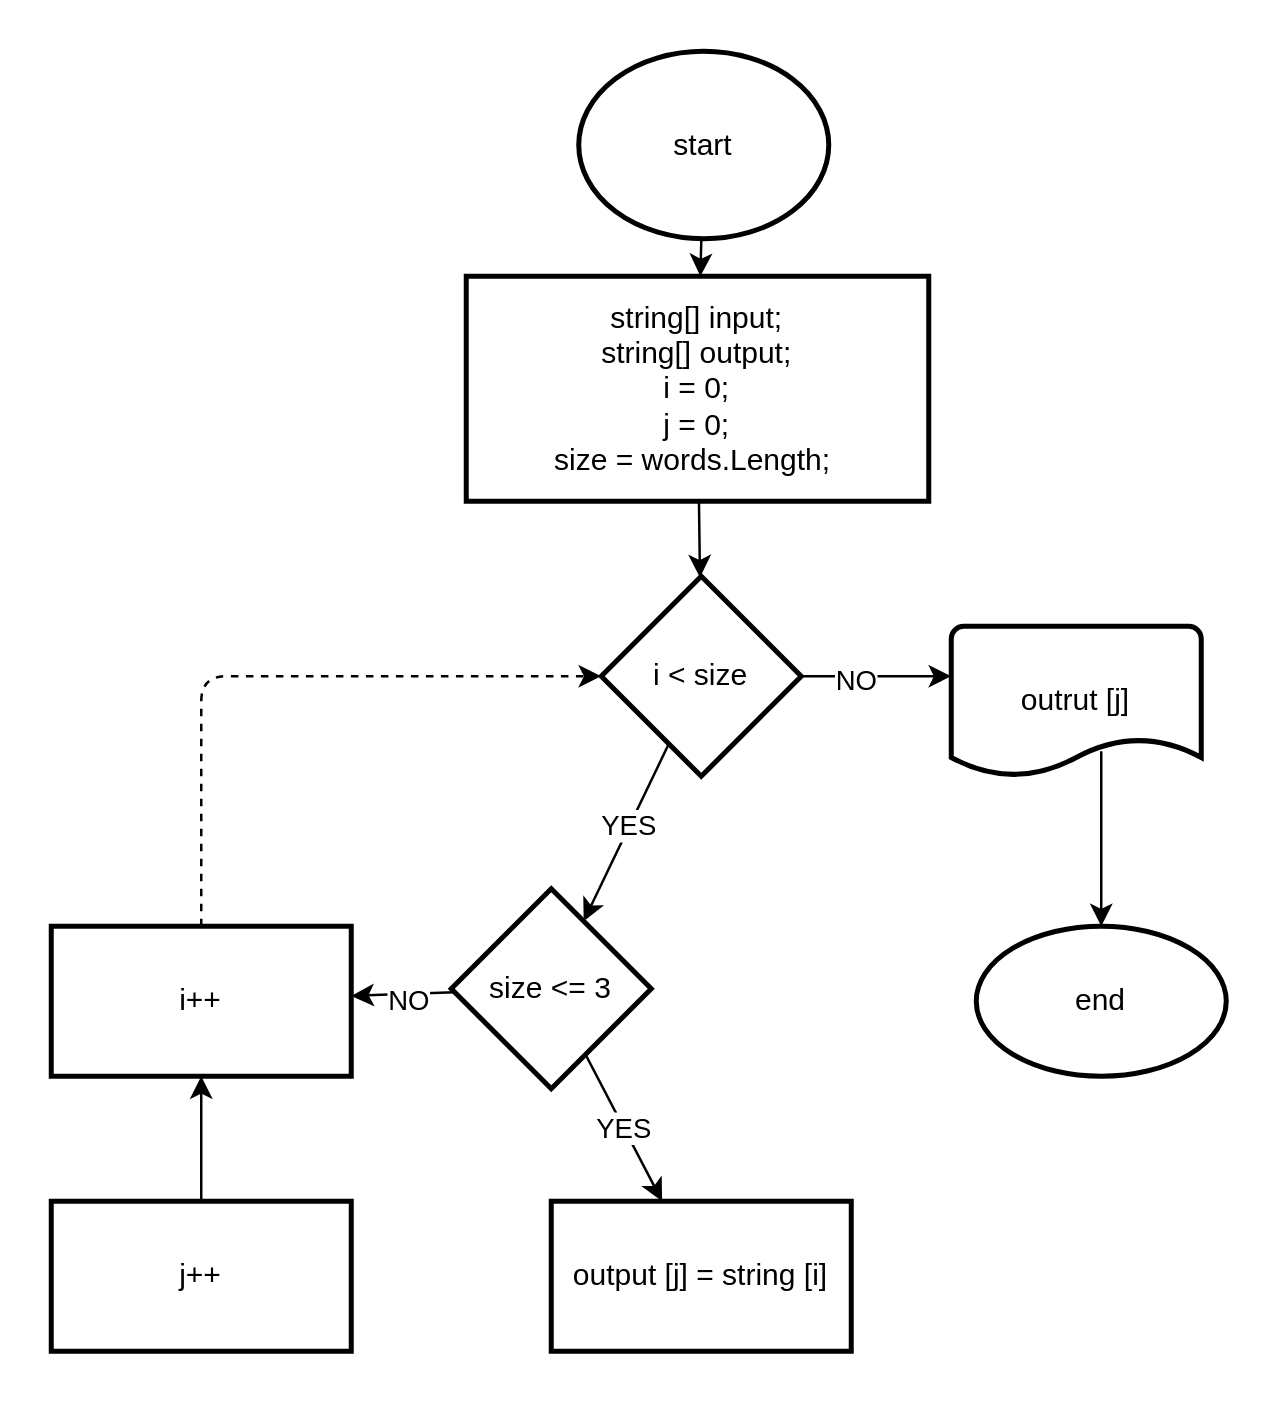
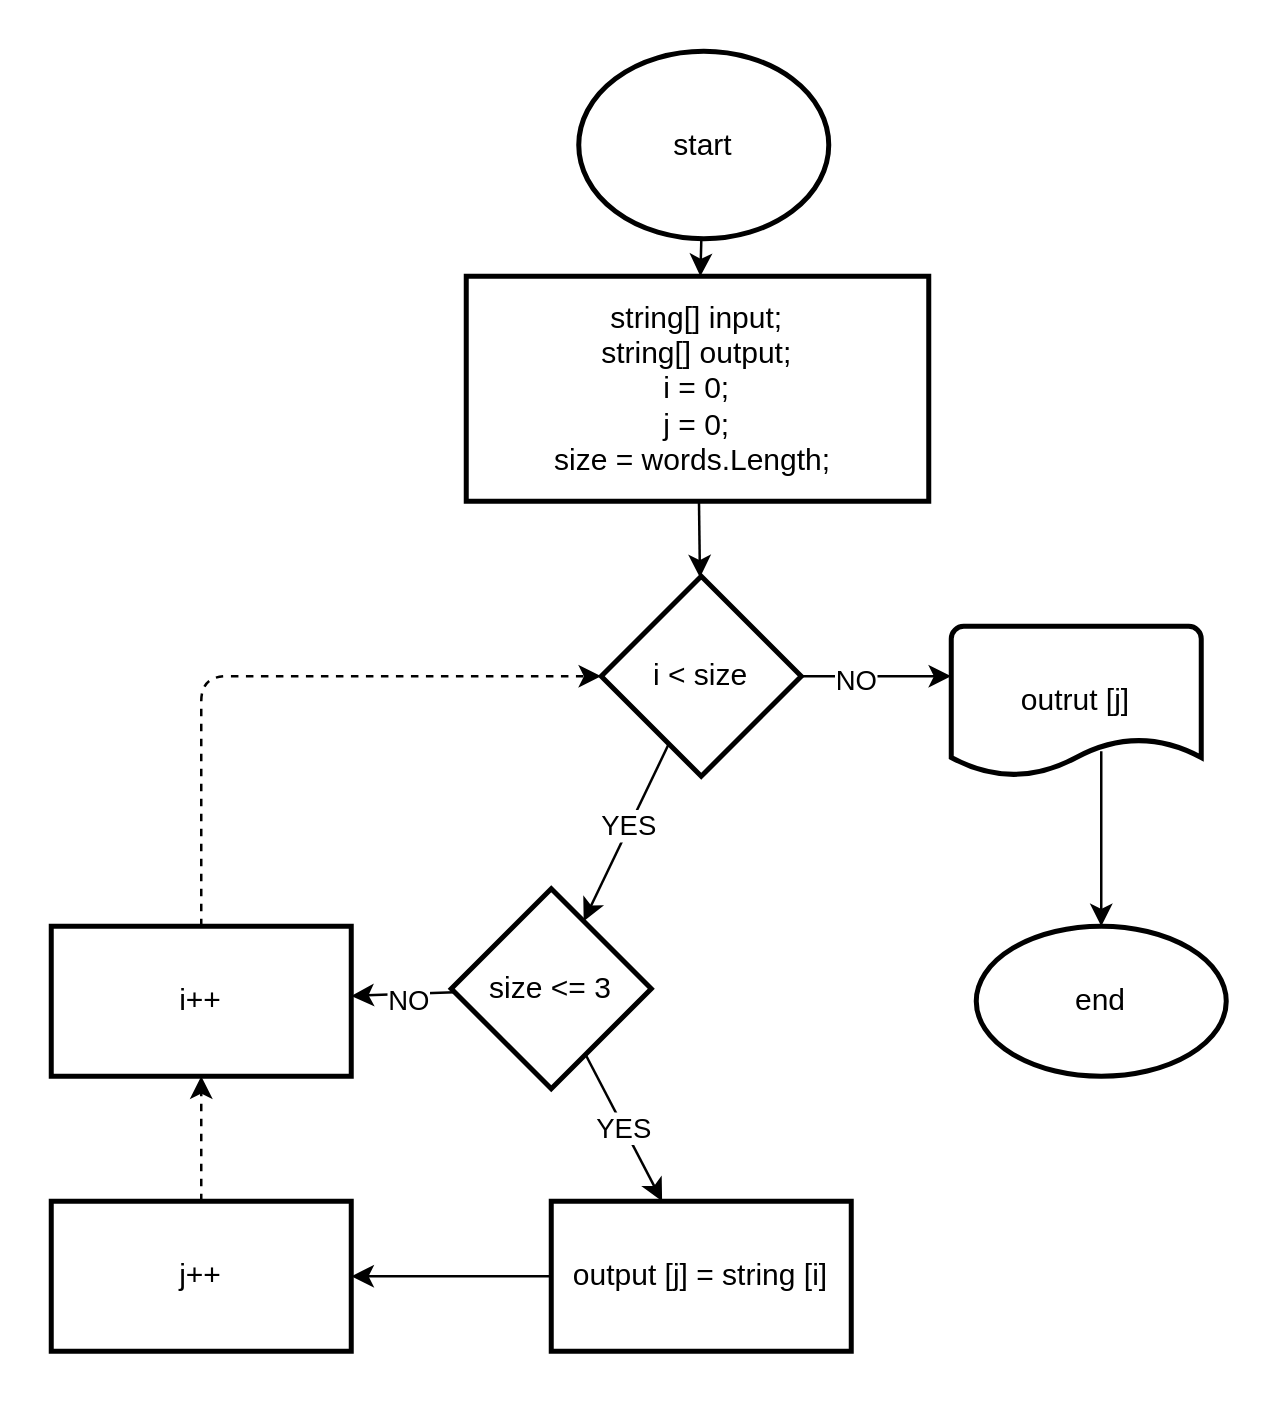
- <mxCell id="20" value="" style="edgeStyle=none;html=1;" edge="1" parent="1" source="21" target="23"><mxGeometry relative="1" as="geometry" /></mxCell>
+ <mxCell id="20" value="" style="edgeStyle=none;html=1;dashed=1;" edge="1" parent="1" source="21" target="23"><mxGeometry relative="1" as="geometry" /></mxCell>
+ <mxCell id="18" value="" style="edgeStyle=none;html=1;" edge="1" parent="1" source="19" target="21"><mxGeometry relative="1" as="geometry" /></mxCell>
